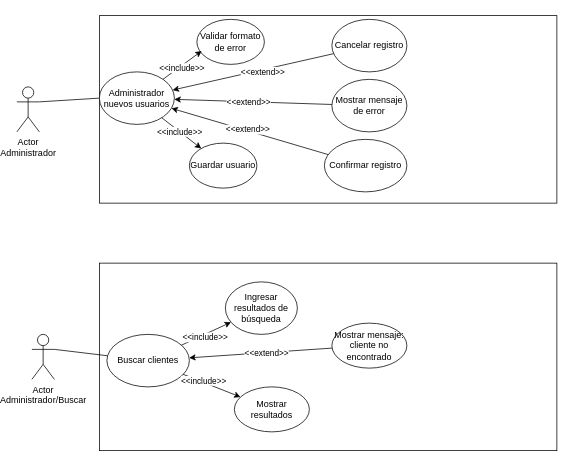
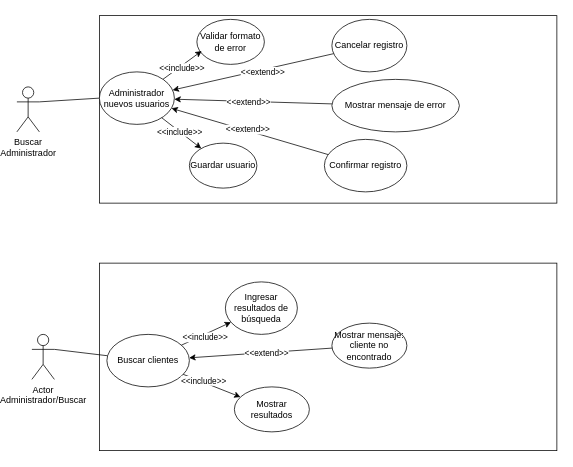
- <mxCell id="14" value="Mostrar mensaje de error" style="ellipse;whiteSpace=wrap;html=1;" vertex="1" parent="1"><mxGeometry x="440" y="105" width="100" height="70" as="geometry" /></mxCell>
+ <mxCell id="14" value="Mostrar mensaje de error" style="ellipse;whiteSpace=wrap;html=1;" vertex="1" parent="1"><mxGeometry x="440" y="105" width="170" height="70" as="geometry" /></mxCell>
- <mxCell id="2" value="Actor&lt;div&gt;Administrador&lt;/div&gt;" style="shape=umlActor;verticalLabelPosition=bottom;verticalAlign=top;html=1;outlineConnect=0;" vertex="1" parent="1"><mxGeometry x="20" y="115" width="30" height="60" as="geometry" /></mxCell>
+ <mxCell id="2" value="Buscar&lt;div&gt;Administrador&lt;/div&gt;" style="shape=umlActor;verticalLabelPosition=bottom;verticalAlign=top;html=1;outlineConnect=0;" vertex="1" parent="1"><mxGeometry x="20" y="115" width="30" height="60" as="geometry" /></mxCell>
